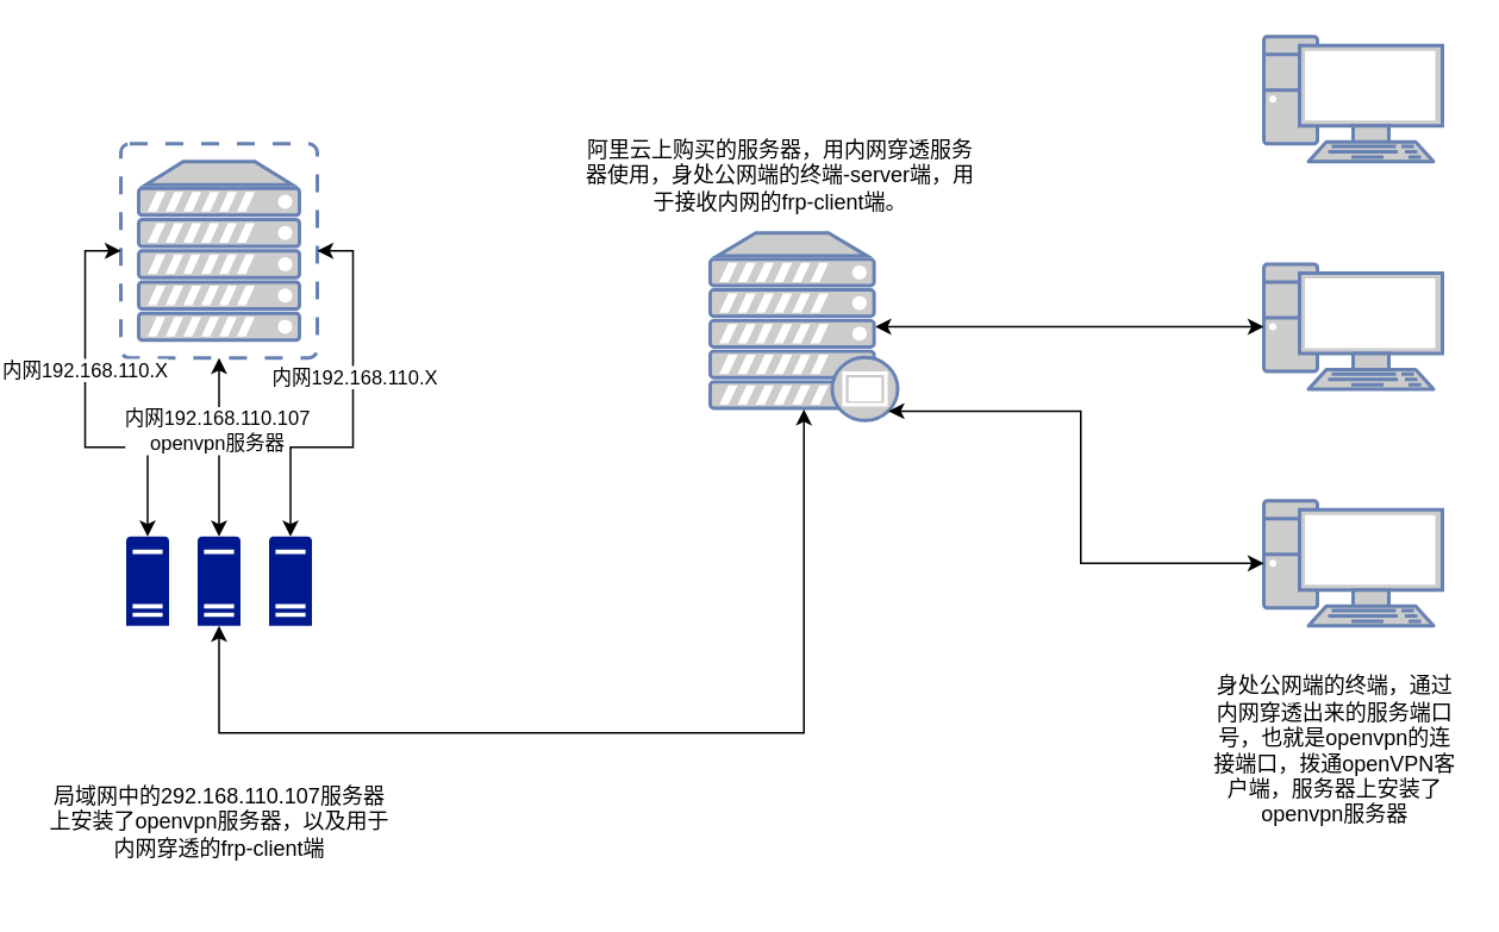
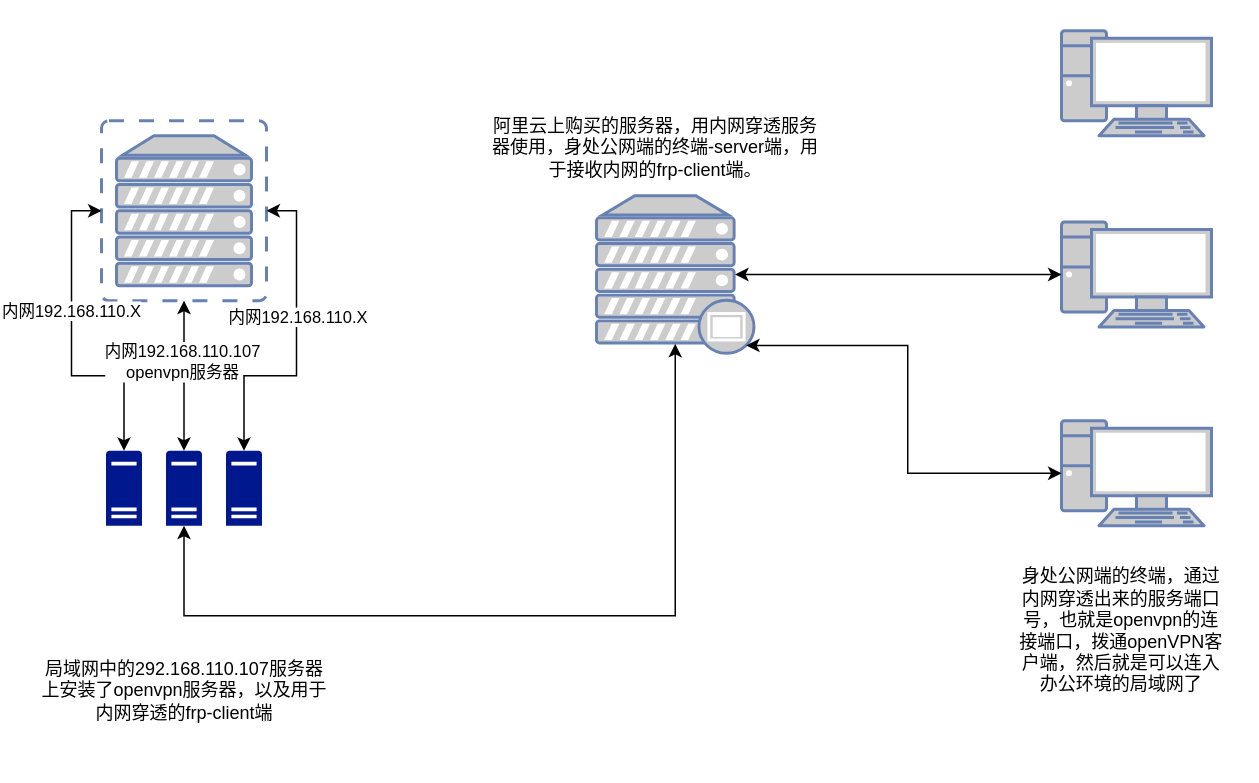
- <mxCell id="22" value="身处公网端的终端，通过内网穿透出来的服务端口号，也就是openvpn的连接端口，拨通openVPN客户端，服务器上安装了openvpn服务器" style="text;strokeColor=none;align=center;fillColor=none;html=1;verticalAlign=middle;whiteSpace=wrap;rounded=0;" vertex="1" parent="1"><mxGeometry x="672" y="370" width="140" height="100" as="geometry" /></mxCell>
+ <mxCell id="22" value="身处公网端的终端，通过内网穿透出来的服务端口号，也就是openvpn的连接端口，拨通openVPN客户端，然后就是可以连入办公环境的局域网了" style="text;strokeColor=none;align=center;fillColor=none;html=1;verticalAlign=middle;whiteSpace=wrap;rounded=0;" vertex="1" parent="1"><mxGeometry x="672" y="370" width="140" height="100" as="geometry" /></mxCell>
